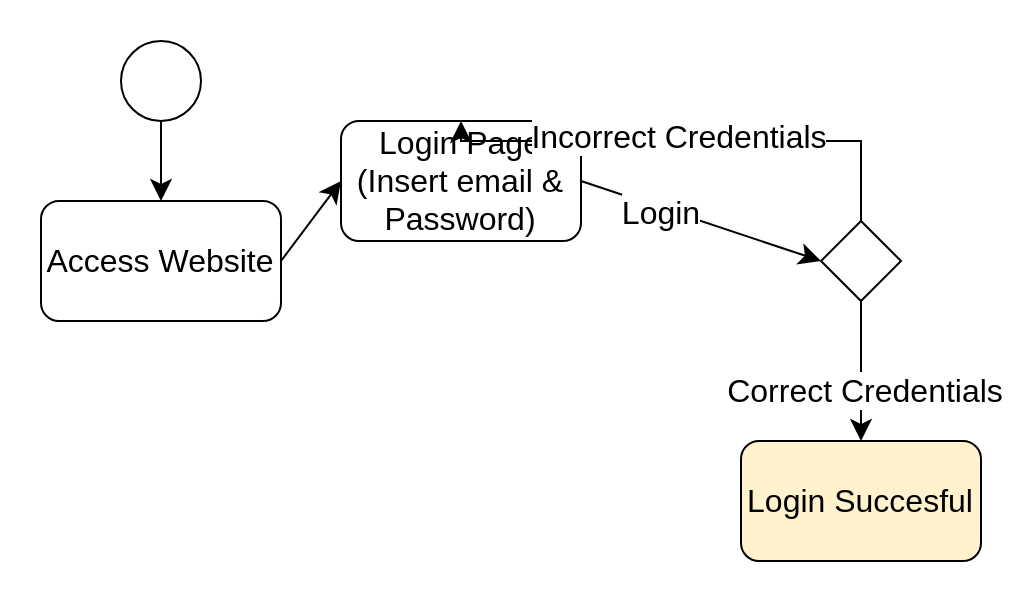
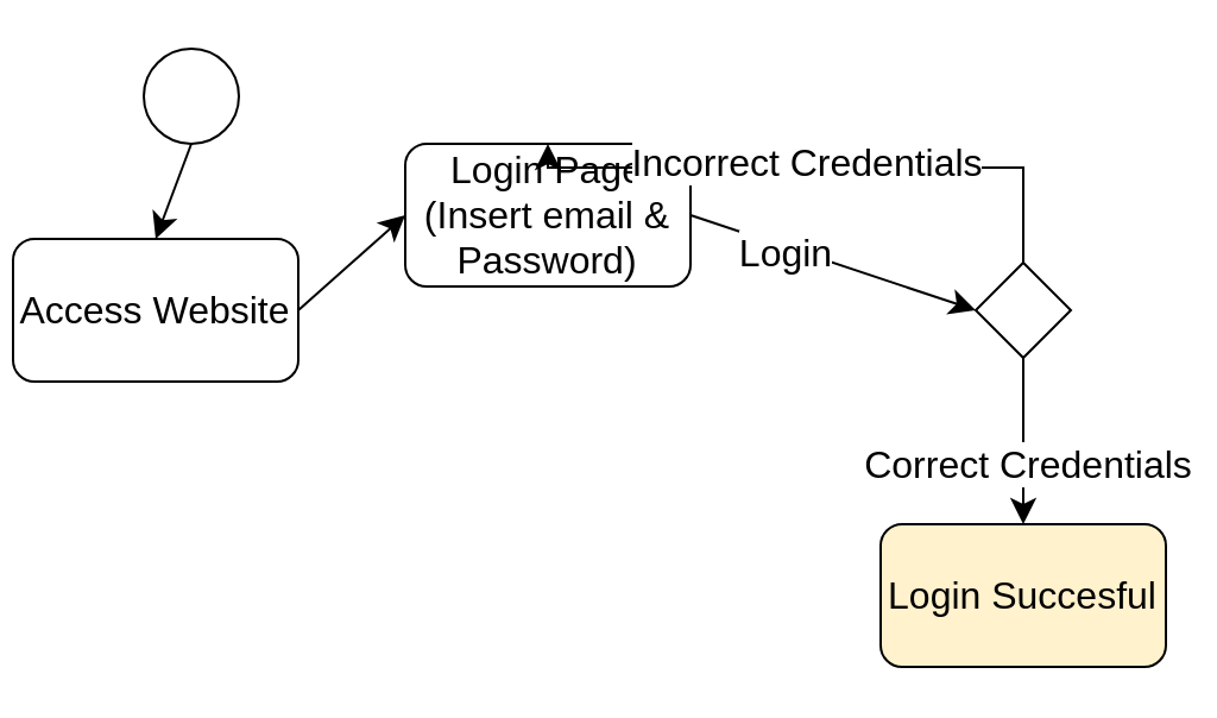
- <mxCell id="5" value="Access Website" style="rounded=1;whiteSpace=wrap;html=1;fontSize=16;" parent="1" vertex="1"><mxGeometry x="20" y="100" width="120" height="60" as="geometry" /></mxCell>
+ <mxCell id="5" value="Access Website" style="rounded=1;whiteSpace=wrap;html=1;fontSize=16;" parent="1" vertex="1"><mxGeometry x="5" y="100" width="120" height="60" as="geometry" /></mxCell>
